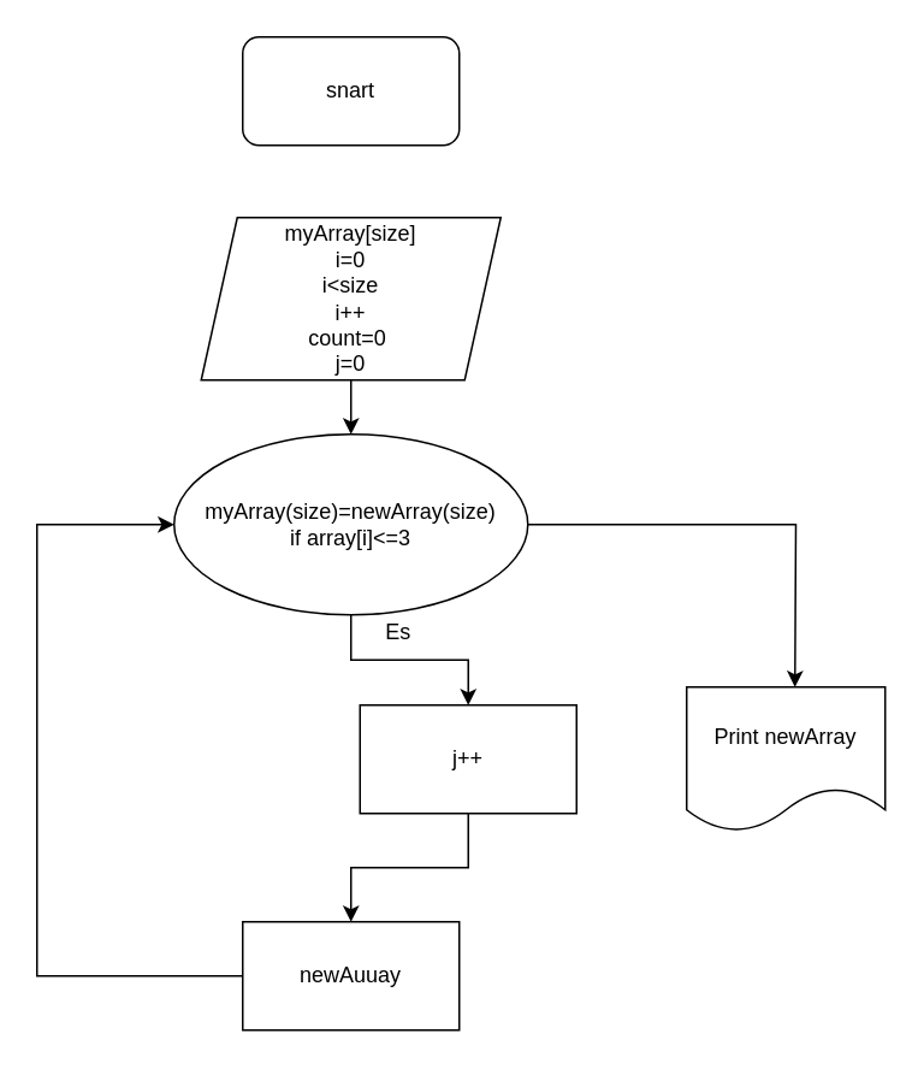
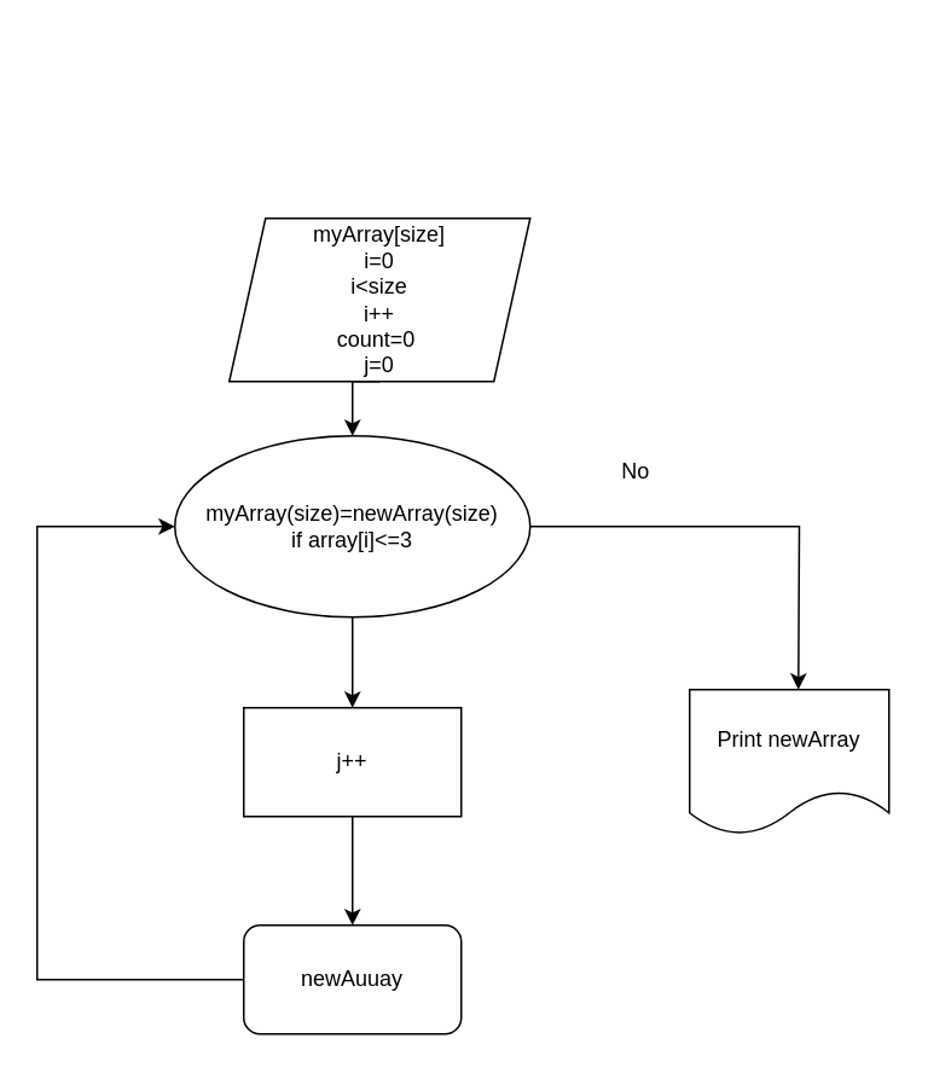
- <mxCell id="2" value="snart" style="rounded=1;whiteSpace=wrap;html=1;" parent="1" vertex="1"><mxGeometry x="134" y="20" width="120" height="60" as="geometry" /></mxCell>
- <mxCell id="4" value="myArray[size]&lt;br&gt;i=0&lt;br&gt;i&amp;lt;size&lt;br&gt;i++&lt;br&gt;count=0&amp;nbsp;&lt;br&gt;j=0" style="shape=parallelogram;perimeter=parallelogramPerimeter;whiteSpace=wrap;html=1;fixedSize=1;" parent="1" vertex="1"><mxGeometry x="111" y="120" width="166" height="90" as="geometry" /></mxCell>
+ <mxCell id="4" value="myArray[size]&lt;br&gt;i=0&lt;br&gt;i&amp;lt;size&lt;br&gt;i++&lt;br&gt;count=0&amp;nbsp;&lt;br&gt;j=0" style="shape=parallelogram;perimeter=parallelogramPerimeter;whiteSpace=wrap;html=1;fixedSize=1;" parent="1" vertex="1"><mxGeometry x="126" y="120" width="166" height="90" as="geometry" /></mxCell>
+ <mxCell id="13" value="No" style="text;html=1;align=center;verticalAlign=middle;resizable=0;points=[];autosize=1;strokeColor=none;" vertex="1" parent="1"><mxGeometry x="335" y="250" width="30" height="20" as="geometry" /></mxCell>
- <mxCell id="12" value="Es" style="text;html=1;align=center;verticalAlign=middle;resizable=0;points=[];autosize=1;strokeColor=none;" vertex="1" parent="1"><mxGeometry x="205" y="340" width="30" height="20" as="geometry" /></mxCell>
- <mxCell id="9" value="j++" style="rounded=0;whiteSpace=wrap;html=1;" parent="1" vertex="1"><mxGeometry x="199" y="390" width="120" height="60" as="geometry" /></mxCell>
+ <mxCell id="9" value="j++" style="rounded=0;whiteSpace=wrap;html=1;" parent="1" vertex="1"><mxGeometry x="134" y="390" width="120" height="60" as="geometry" /></mxCell>
- <mxCell id="11" value="newAuuay" style="rounded=0;whiteSpace=wrap;html=1;" parent="1" vertex="1"><mxGeometry x="134" y="510" width="120" height="60" as="geometry" /></mxCell>
+ <mxCell id="11" value="newAuuay" style="whiteSpace=wrap;html=1;rounded=1;" parent="1" vertex="1"><mxGeometry x="134" y="510" width="120" height="60" as="geometry" /></mxCell>
